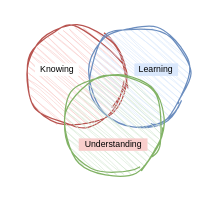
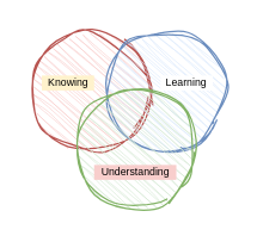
- <mxCell id="7" value="Knowing" style="rounded=0;whiteSpace=wrap;html=1;strokeColor=none;fontSize=7;" vertex="1" parent="1"><mxGeometry x="27.5" y="50" width="35" height="10" as="geometry" /></mxCell>
+ <mxCell id="7" value="Knowing" style="rounded=0;whiteSpace=wrap;html=1;strokeColor=none;fontSize=7;fillColor=#fff2cc;" vertex="1" parent="1"><mxGeometry x="27.5" y="50" width="35" height="10" as="geometry" /></mxCell>
- <mxCell id="6" value="Learning" style="rounded=0;whiteSpace=wrap;html=1;strokeColor=none;fontSize=7;fillColor=#dae8fc;" vertex="1" parent="1"><mxGeometry x="107" y="50" width="35" height="10" as="geometry" /></mxCell>
+ <mxCell id="6" value="Learning" style="rounded=0;whiteSpace=wrap;html=1;strokeColor=none;fontSize=7;" vertex="1" parent="1"><mxGeometry x="107" y="50" width="35" height="10" as="geometry" /></mxCell>
